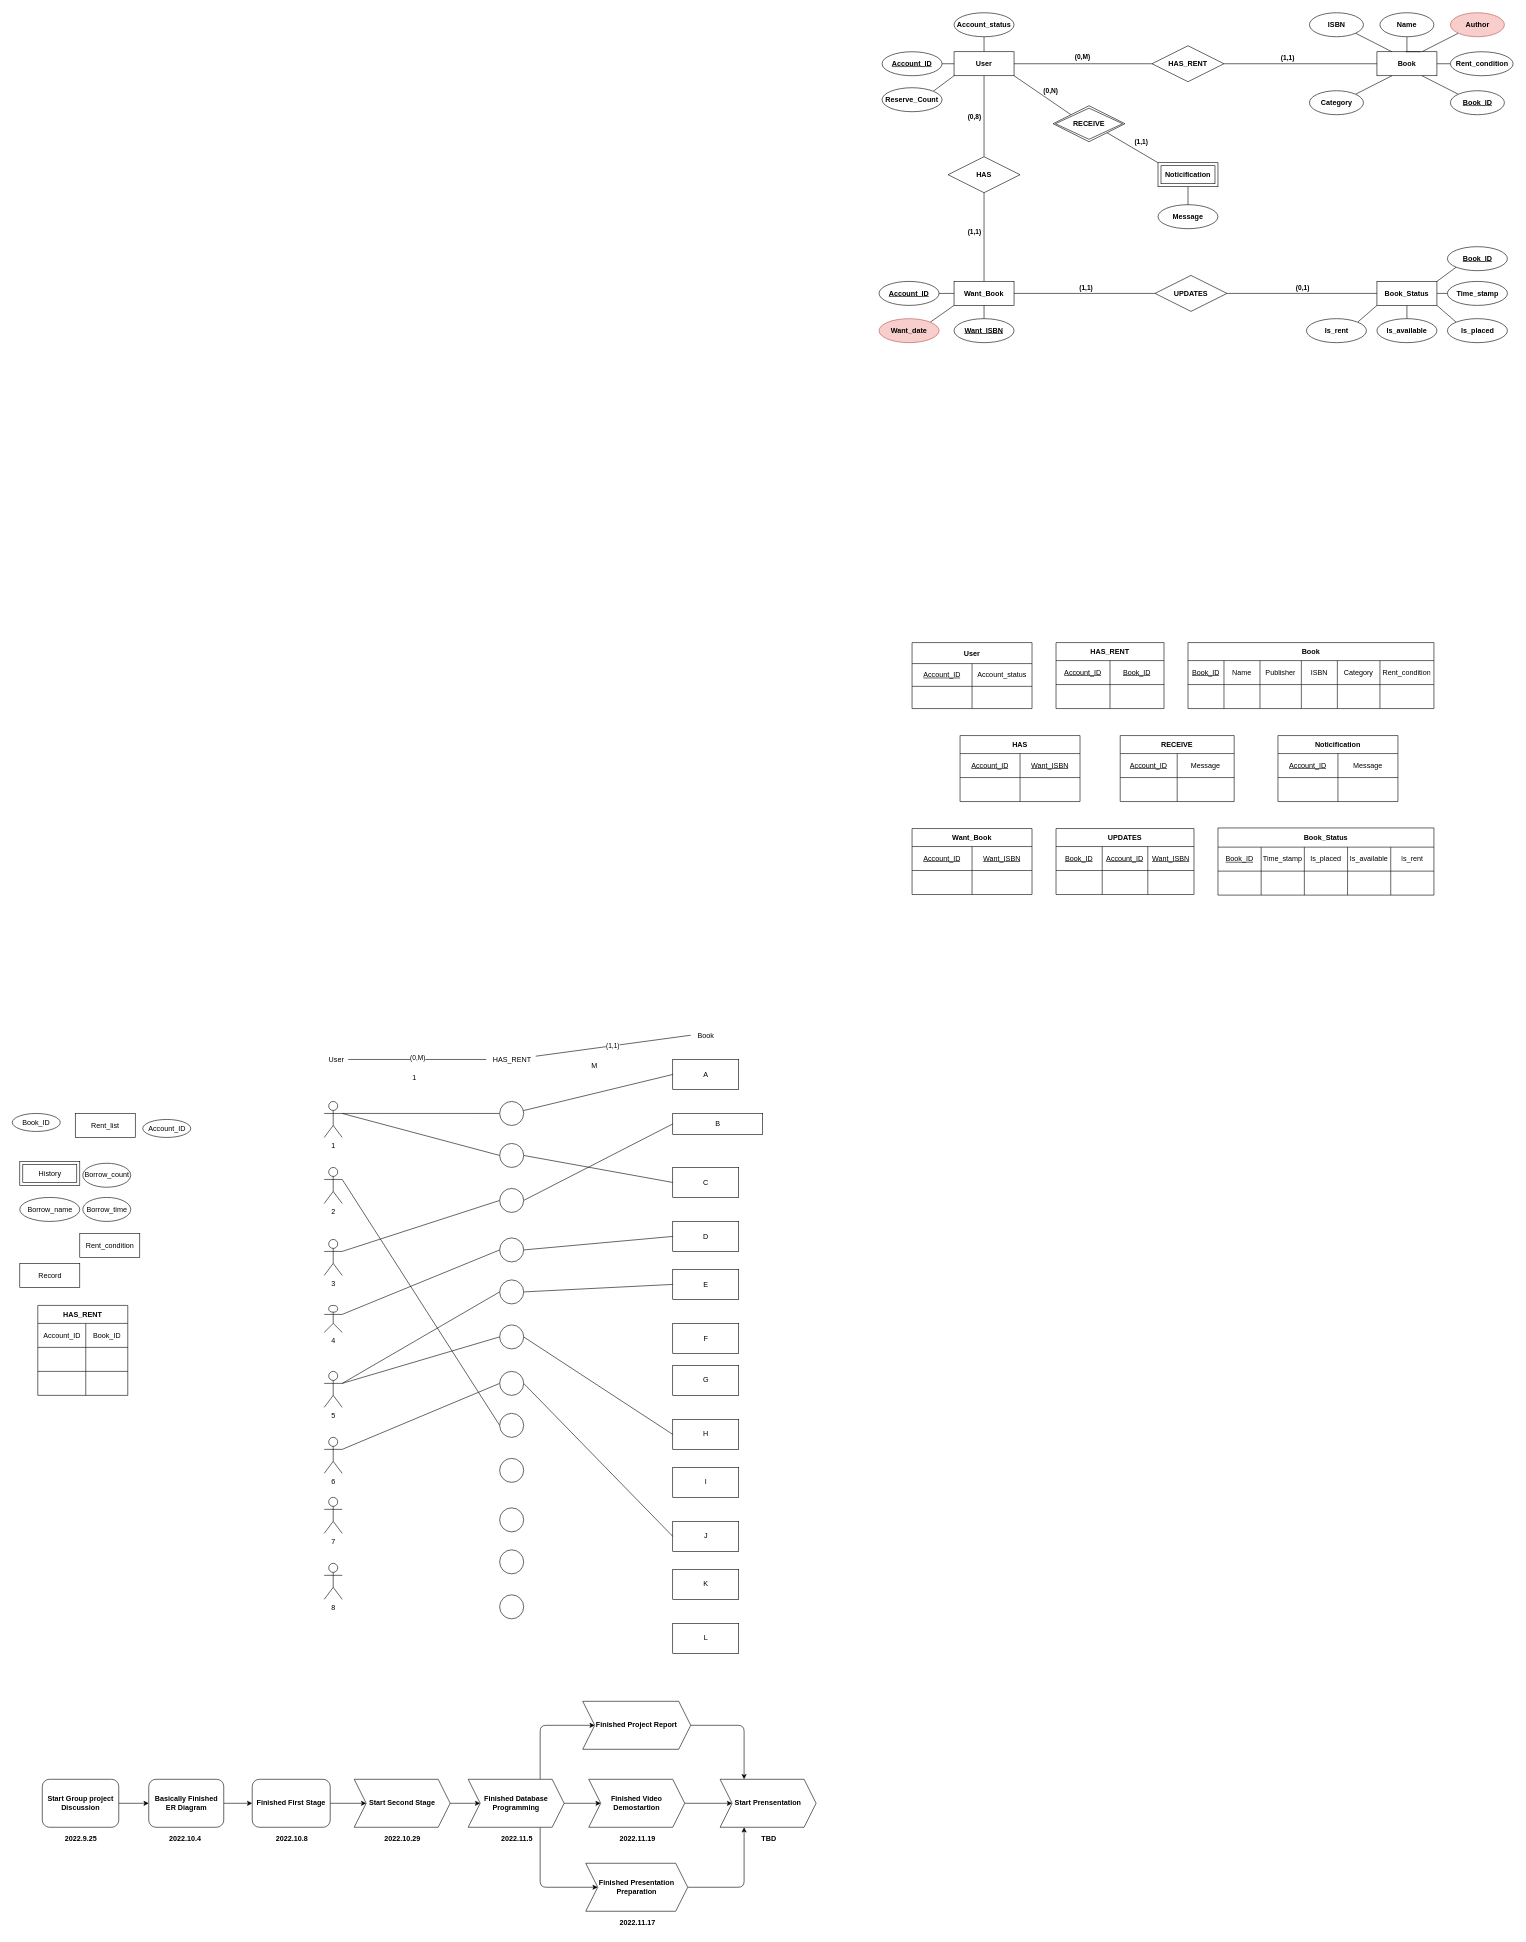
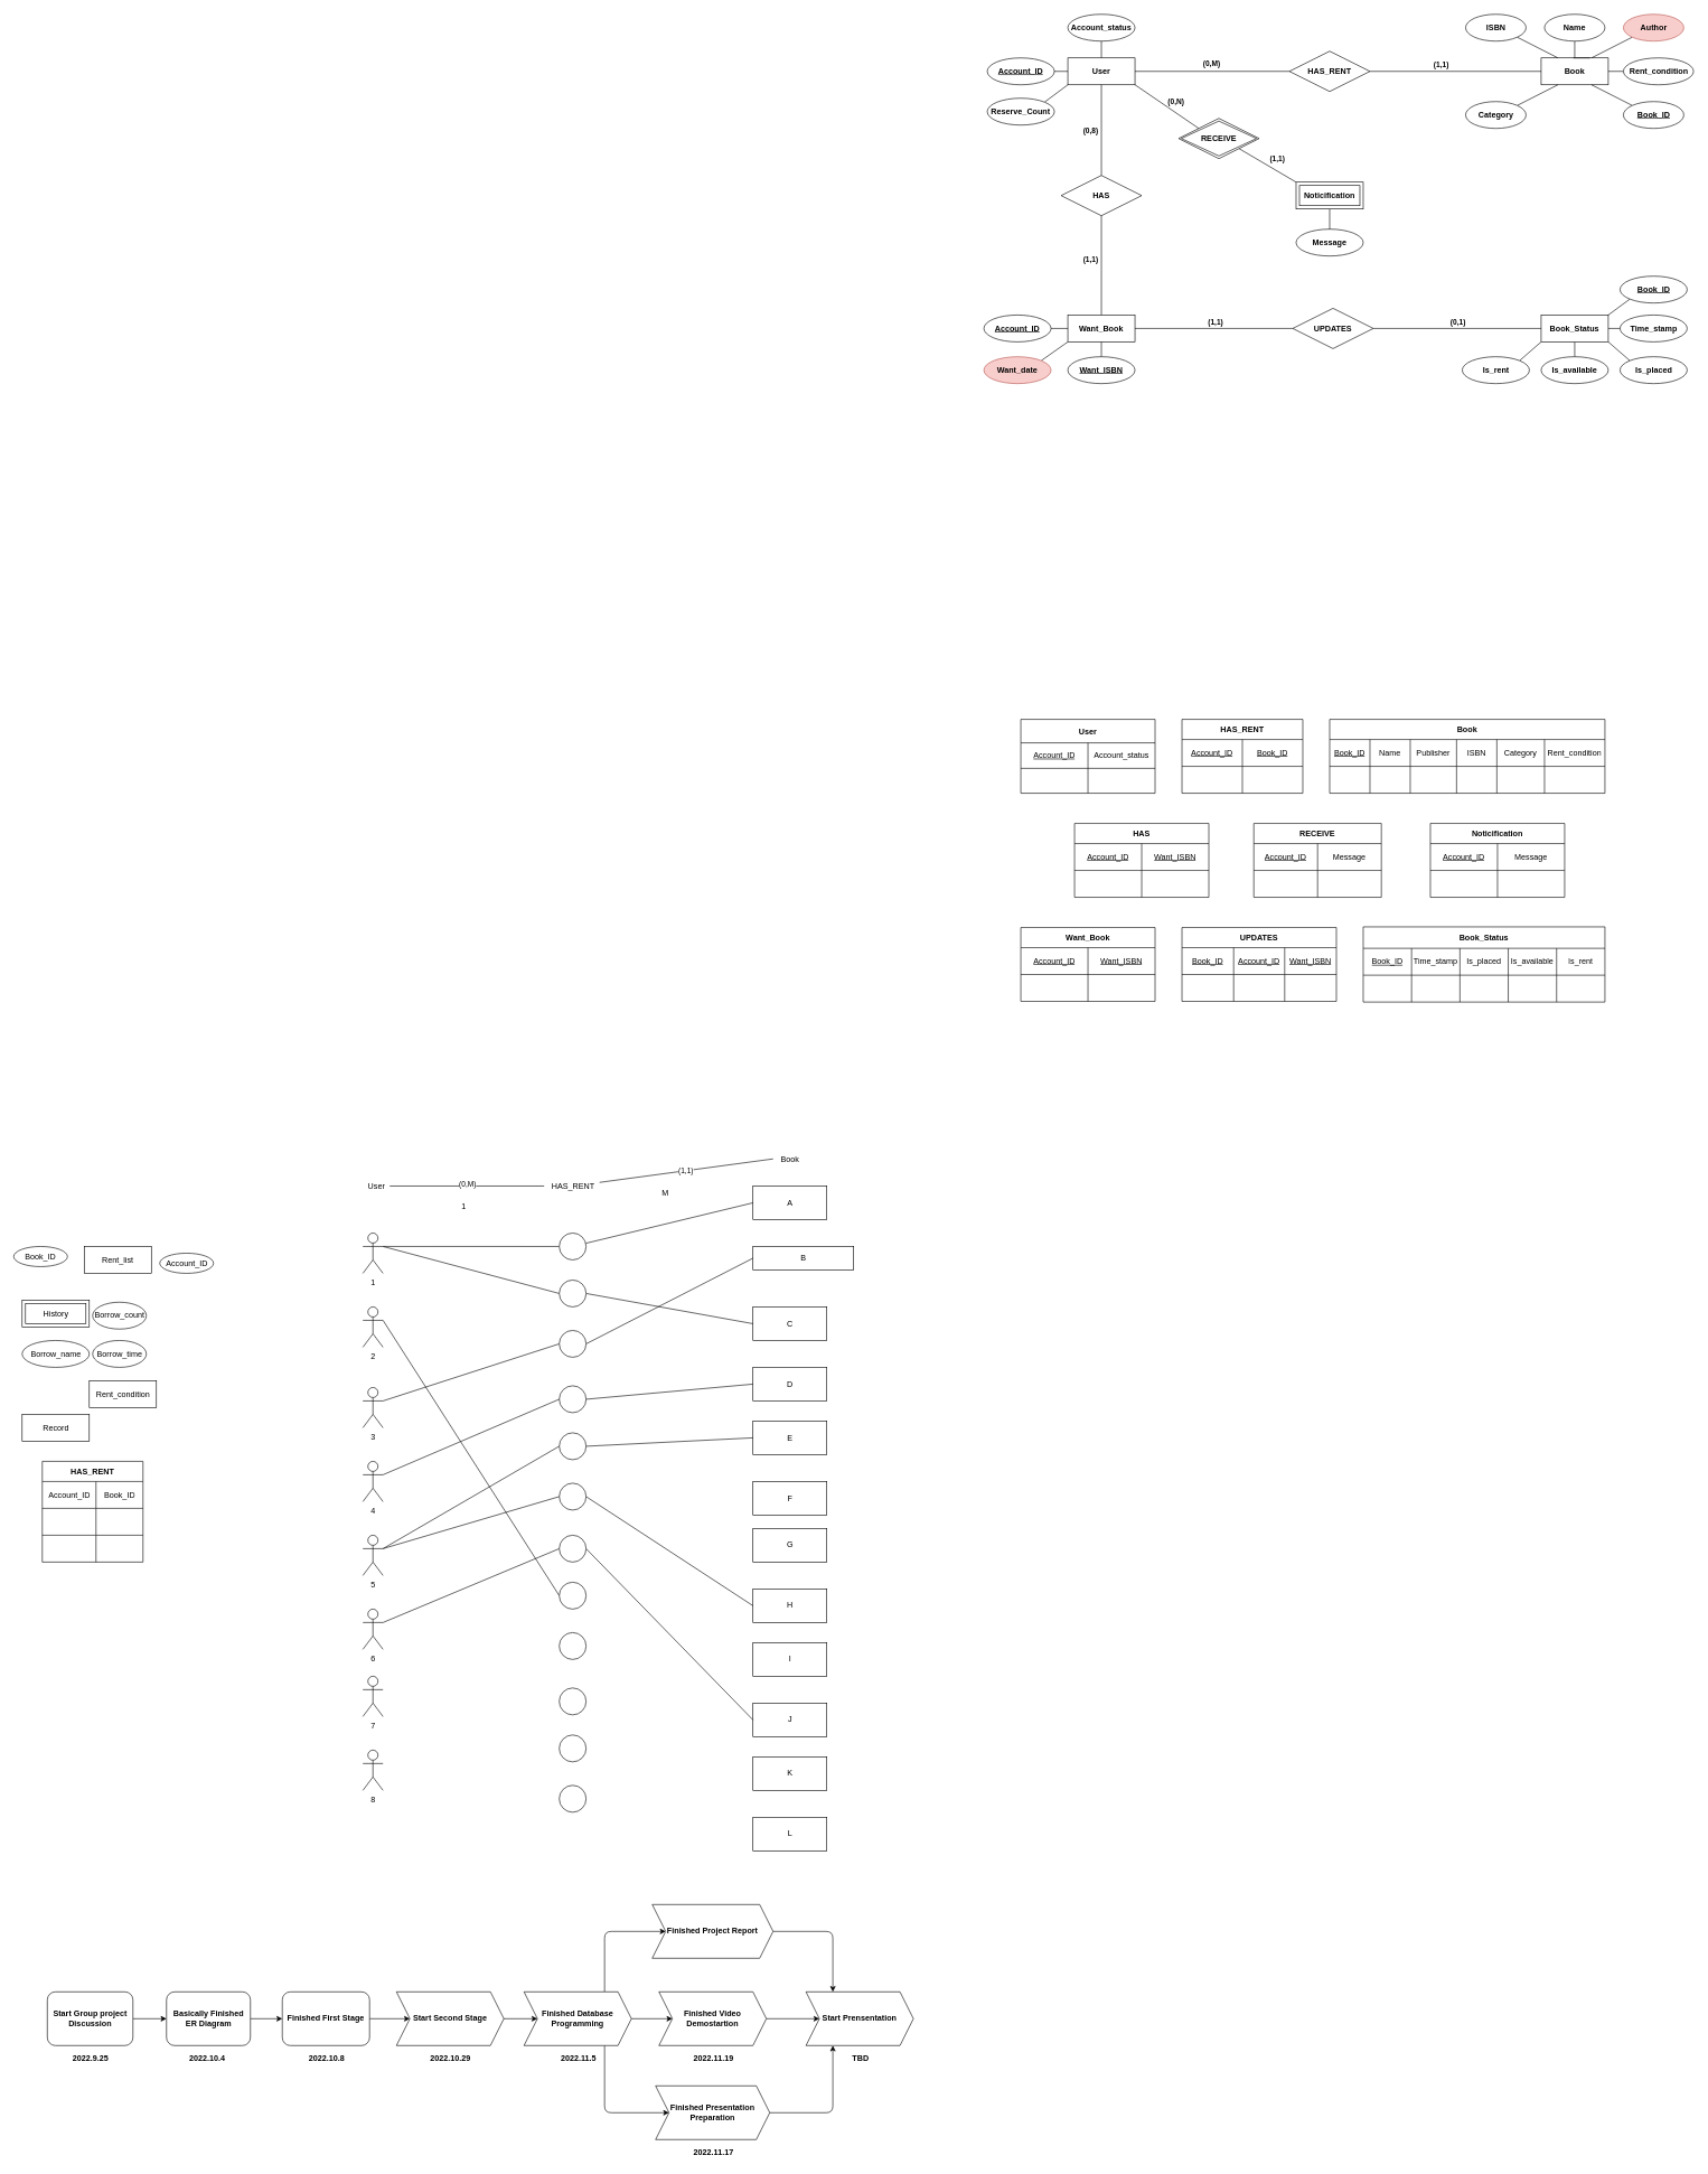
- <mxCell id="88" value="4" style="shape=umlActor;verticalLabelPosition=bottom;verticalAlign=top;html=1;outlineConnect=0;" parent="1" vertex="1"><mxGeometry x="540" y="2175" width="30" height="45" as="geometry" /></mxCell>
+ <mxCell id="88" value="4" style="shape=umlActor;verticalLabelPosition=bottom;verticalAlign=top;html=1;outlineConnect=0;" parent="1" vertex="1"><mxGeometry x="540" y="2175" width="30" height="60" as="geometry" /></mxCell>
